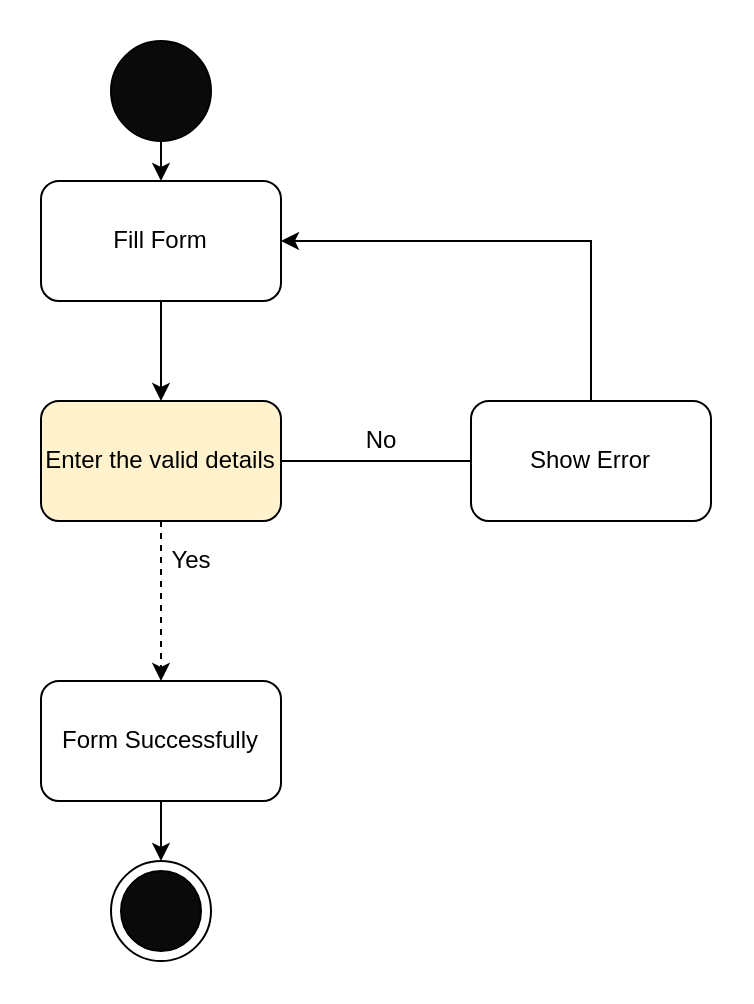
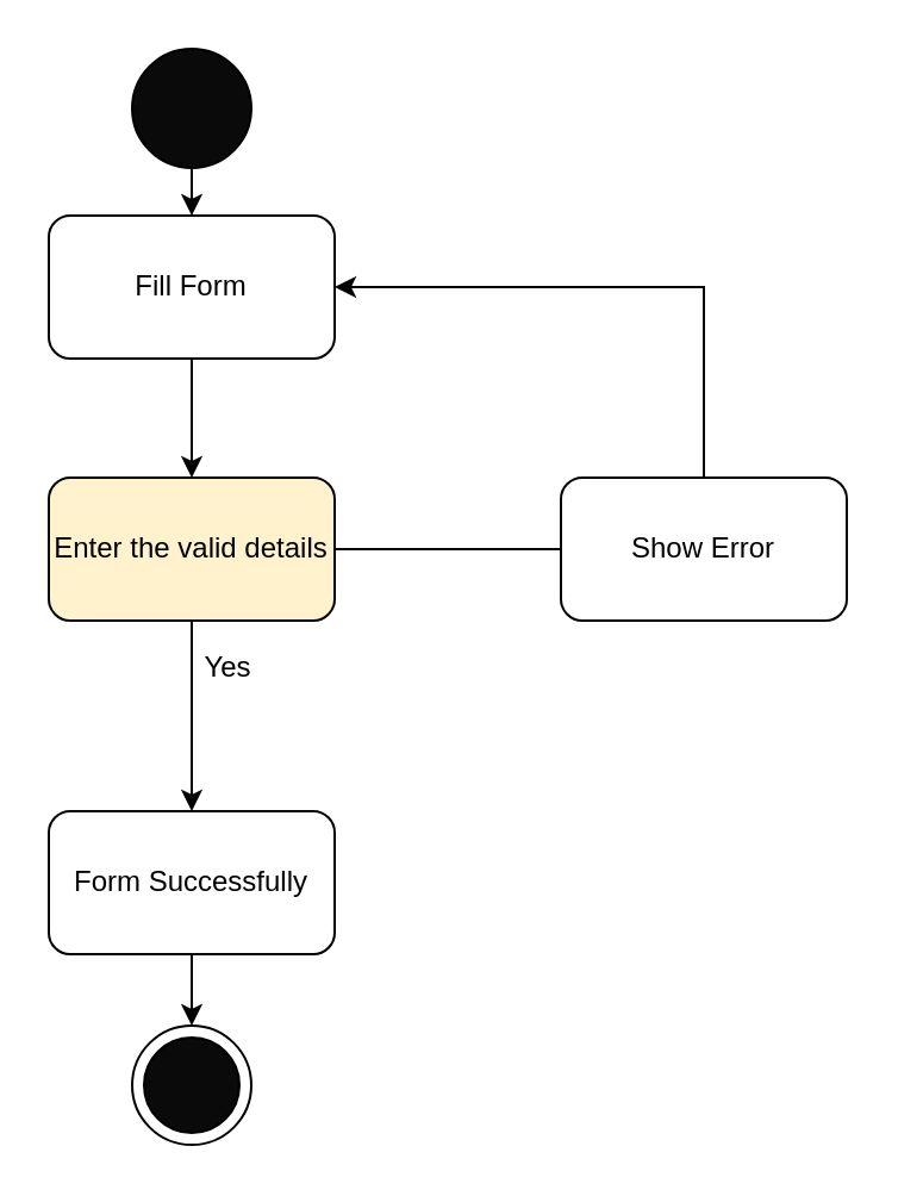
- <mxCell id="13" value="No" style="text;html=1;align=center;verticalAlign=middle;resizable=0;points=[];autosize=1;strokeColor=none;fillColor=none;" vertex="1" parent="1"><mxGeometry x="175" y="210" width="30" height="20" as="geometry" /></mxCell>
- <mxCell id="6" value="" style="edgeStyle=orthogonalEdgeStyle;rounded=0;orthogonalLoop=1;jettySize=auto;html=1;dashed=1;" edge="1" parent="1" source="8" target="10"><mxGeometry relative="1" as="geometry" /></mxCell>
+ <mxCell id="6" value="" style="edgeStyle=orthogonalEdgeStyle;rounded=0;orthogonalLoop=1;jettySize=auto;html=1;" edge="1" parent="1" source="8" target="10"><mxGeometry relative="1" as="geometry" /></mxCell>
